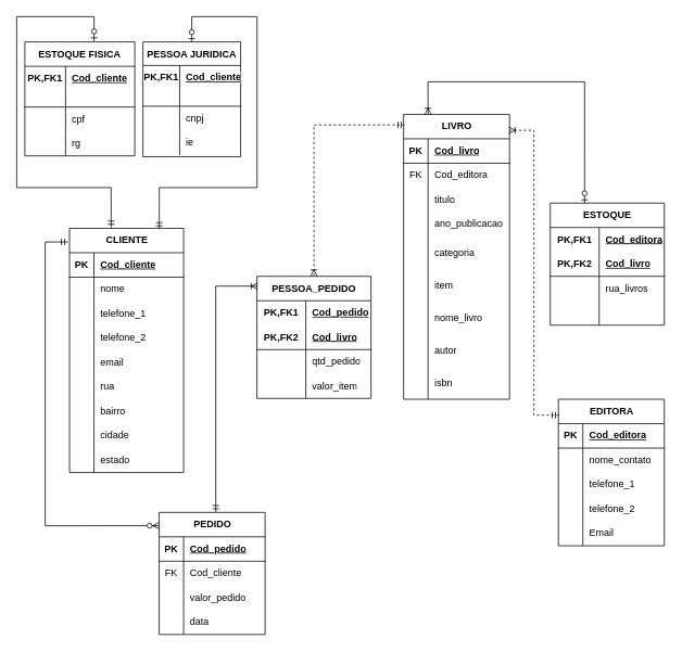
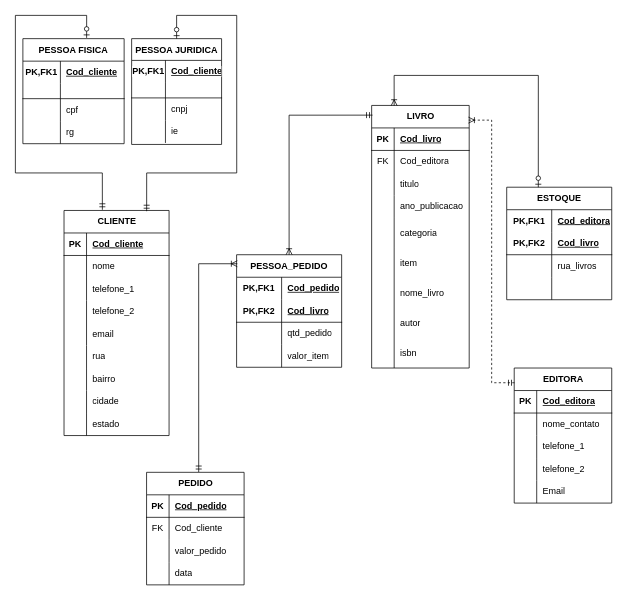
- <mxCell id="121" value="ESTOQUE FISICA" style="shape=table;startSize=30;container=1;collapsible=1;childLayout=tableLayout;fixedRows=1;rowLines=0;fontStyle=1;align=center;resizeLast=1;html=1;whiteSpace=wrap;fontFamily=Helvetica;fontSize=12;fontColor=default;labelBackgroundColor=default;" vertex="1" parent="1"><mxGeometry x="30" y="51" width="134.95" height="140" as="geometry" /></mxCell>
+ <mxCell id="121" value="PESSOA FISICA" style="shape=table;startSize=30;container=1;collapsible=1;childLayout=tableLayout;fixedRows=1;rowLines=0;fontStyle=1;align=center;resizeLast=1;html=1;whiteSpace=wrap;fontFamily=Helvetica;fontSize=12;fontColor=default;labelBackgroundColor=default;" vertex="1" parent="1"><mxGeometry x="30" y="51" width="134.95" height="140" as="geometry" /></mxCell>
- <mxCell id="118" value="" style="edgeStyle=orthogonalEdgeStyle;fontSize=12;html=1;endArrow=ERoneToMany;startArrow=ERmandOne;rounded=0;strokeColor=default;align=center;verticalAlign=middle;fontFamily=Helvetica;fontColor=default;labelBackgroundColor=default;exitX=0.009;exitY=0.037;exitDx=0;exitDy=0;exitPerimeter=0;entryX=0.5;entryY=0;entryDx=0;entryDy=0;dashed=1;" edge="1" parent="1" source="49" target="103"><mxGeometry width="100" height="100" relative="1" as="geometry"><mxPoint x="514.84" y="289" as="sourcePoint" /><mxPoint x="614.84" y="189" as="targetPoint" /></mxGeometry></mxCell>
+ <mxCell id="118" value="" style="edgeStyle=orthogonalEdgeStyle;fontSize=12;html=1;endArrow=ERoneToMany;startArrow=ERmandOne;rounded=0;strokeColor=default;align=center;verticalAlign=middle;fontFamily=Helvetica;fontColor=default;labelBackgroundColor=default;exitX=0.009;exitY=0.037;exitDx=0;exitDy=0;exitPerimeter=0;entryX=0.5;entryY=0;entryDx=0;entryDy=0;" edge="1" parent="1" source="49" target="103"><mxGeometry width="100" height="100" relative="1" as="geometry"><mxPoint x="514.84" y="289" as="sourcePoint" /><mxPoint x="614.84" y="189" as="targetPoint" /></mxGeometry></mxCell>
- <mxCell id="116" value="" style="fontSize=12;html=1;endArrow=ERzeroToMany;startArrow=ERmandOne;rounded=0;entryX=0.002;entryY=0.109;entryDx=0;entryDy=0;edgeStyle=orthogonalEdgeStyle;entryPerimeter=0;exitX=-0.014;exitY=0.056;exitDx=0;exitDy=0;exitPerimeter=0;" edge="1" parent="1" source="5" target="77"><mxGeometry width="100" height="100" relative="1" as="geometry"><mxPoint x="24.94" y="229.03" as="sourcePoint" /><mxPoint x="143.76" y="645.35" as="targetPoint" /><Array as="points"><mxPoint x="54.95" y="297" /><mxPoint x="54.95" y="645" /></Array></mxGeometry></mxCell>
